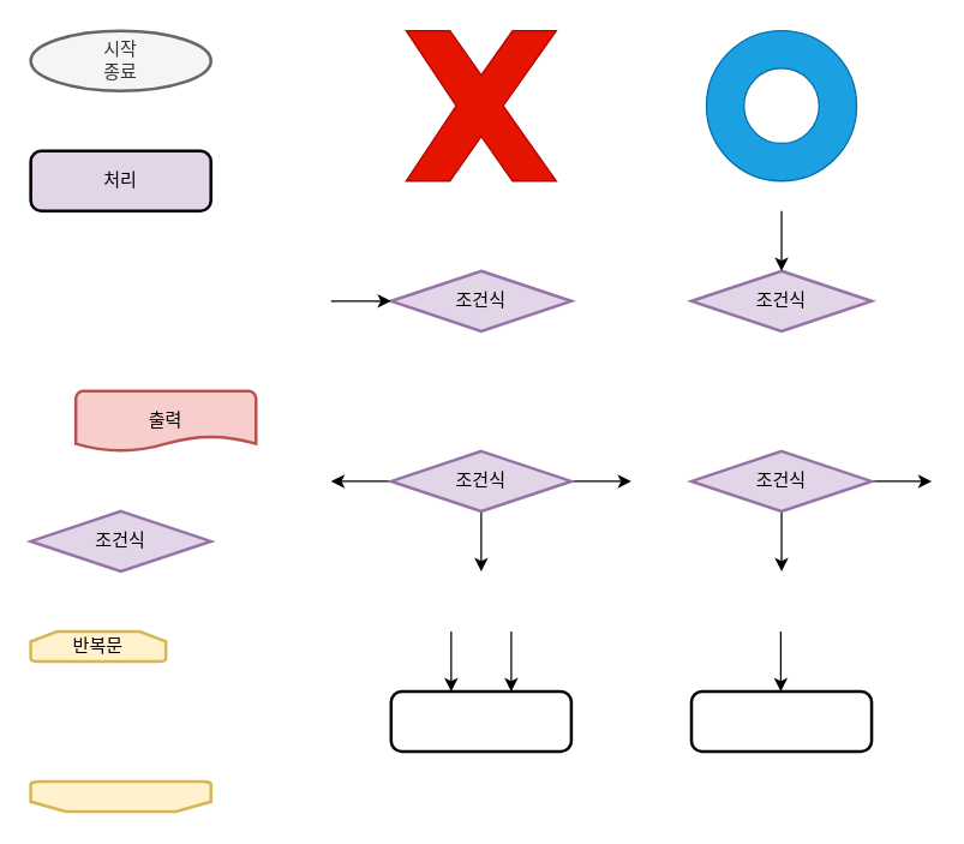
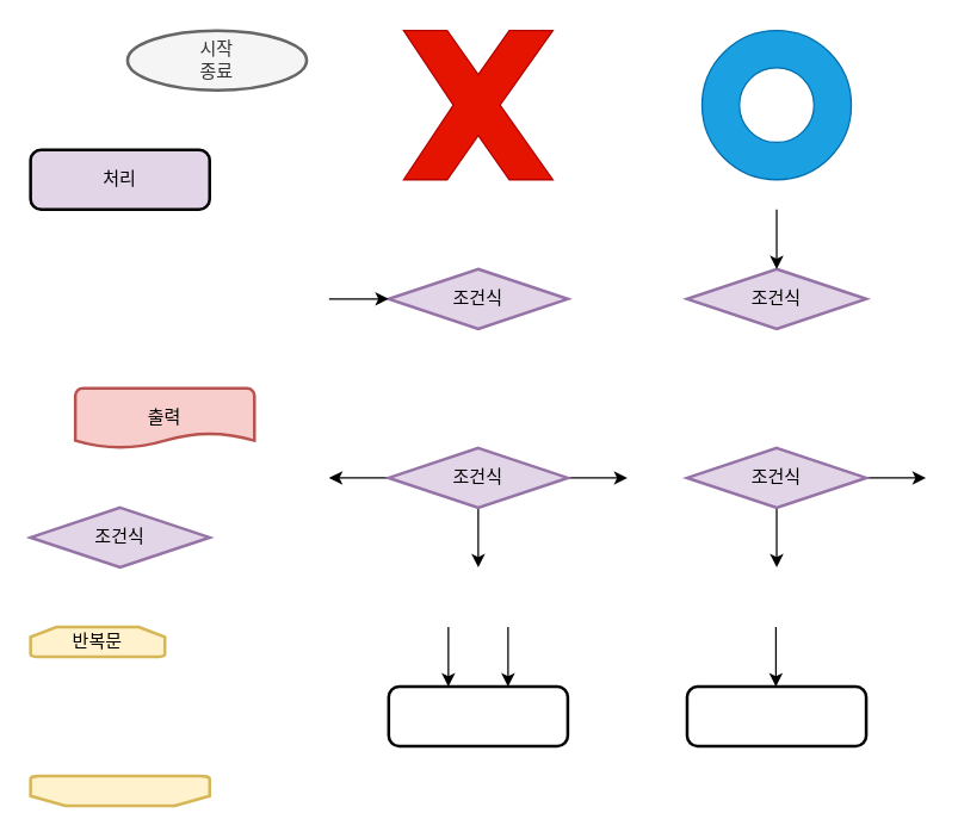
- <mxCell id="2" value="시작&lt;br&gt;종료" style="strokeWidth=2;html=1;shape=mxgraph.flowchart.start_1;whiteSpace=wrap;fillColor=#f5f5f5;fontColor=#333333;strokeColor=#666666;" parent="1" vertex="1"><mxGeometry x="20" y="20" width="120" height="40" as="geometry" /></mxCell>
+ <mxCell id="2" value="시작&lt;br&gt;종료" style="strokeWidth=2;html=1;shape=mxgraph.flowchart.start_1;whiteSpace=wrap;fillColor=#f5f5f5;fontColor=#333333;strokeColor=#666666;" parent="1" vertex="1"><mxGeometry x="85" y="20" width="120" height="40" as="geometry" /></mxCell>
